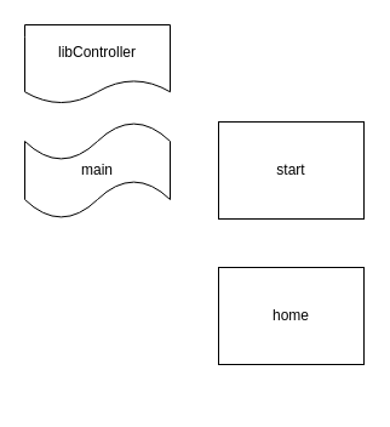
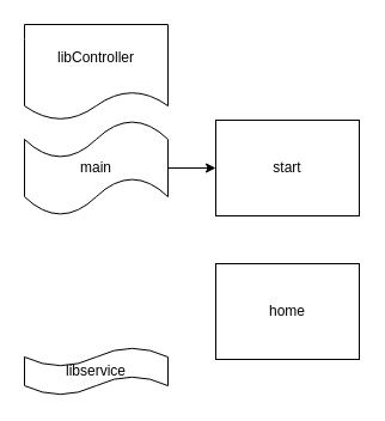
- <mxCell id="2" value="libController" style="shape=document;whiteSpace=wrap;html=1;boundedLbl=1;" vertex="1" parent="1"><mxGeometry x="20" y="20" width="120" height="65" as="geometry" /></mxCell>
+ <mxCell id="2" value="libController" style="shape=document;whiteSpace=wrap;html=1;boundedLbl=1;" vertex="1" parent="1"><mxGeometry x="20" y="20" width="120" height="80" as="geometry" /></mxCell>
+ <mxCell id="3" style="edgeStyle=orthogonalEdgeStyle;rounded=0;orthogonalLoop=1;jettySize=auto;html=1;exitX=1;exitY=0.5;exitDx=0;exitDy=0;exitPerimeter=0;entryX=0;entryY=0.5;entryDx=0;entryDy=0;" edge="1" parent="1" source="4" target="6"><mxGeometry relative="1" as="geometry" /></mxCell>
+ <mxCell id="5" value="libservice" style="shape=tape;whiteSpace=wrap;html=1;" vertex="1" parent="1"><mxGeometry x="20" y="290" width="120" height="40" as="geometry" /></mxCell>
